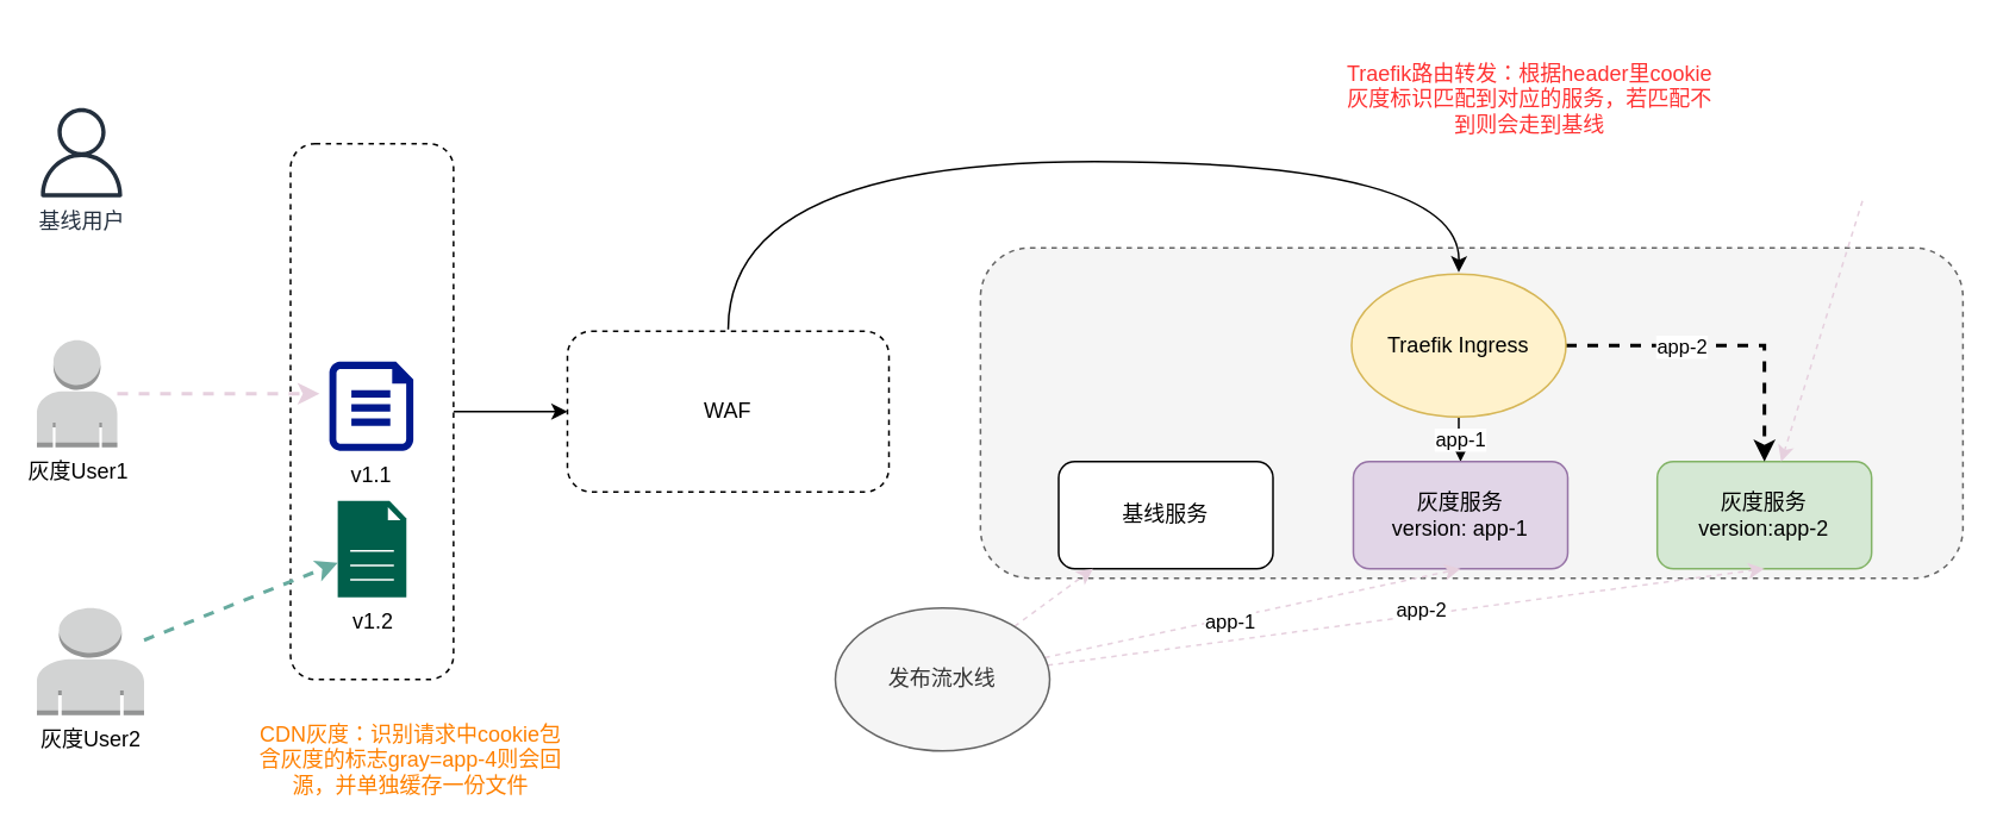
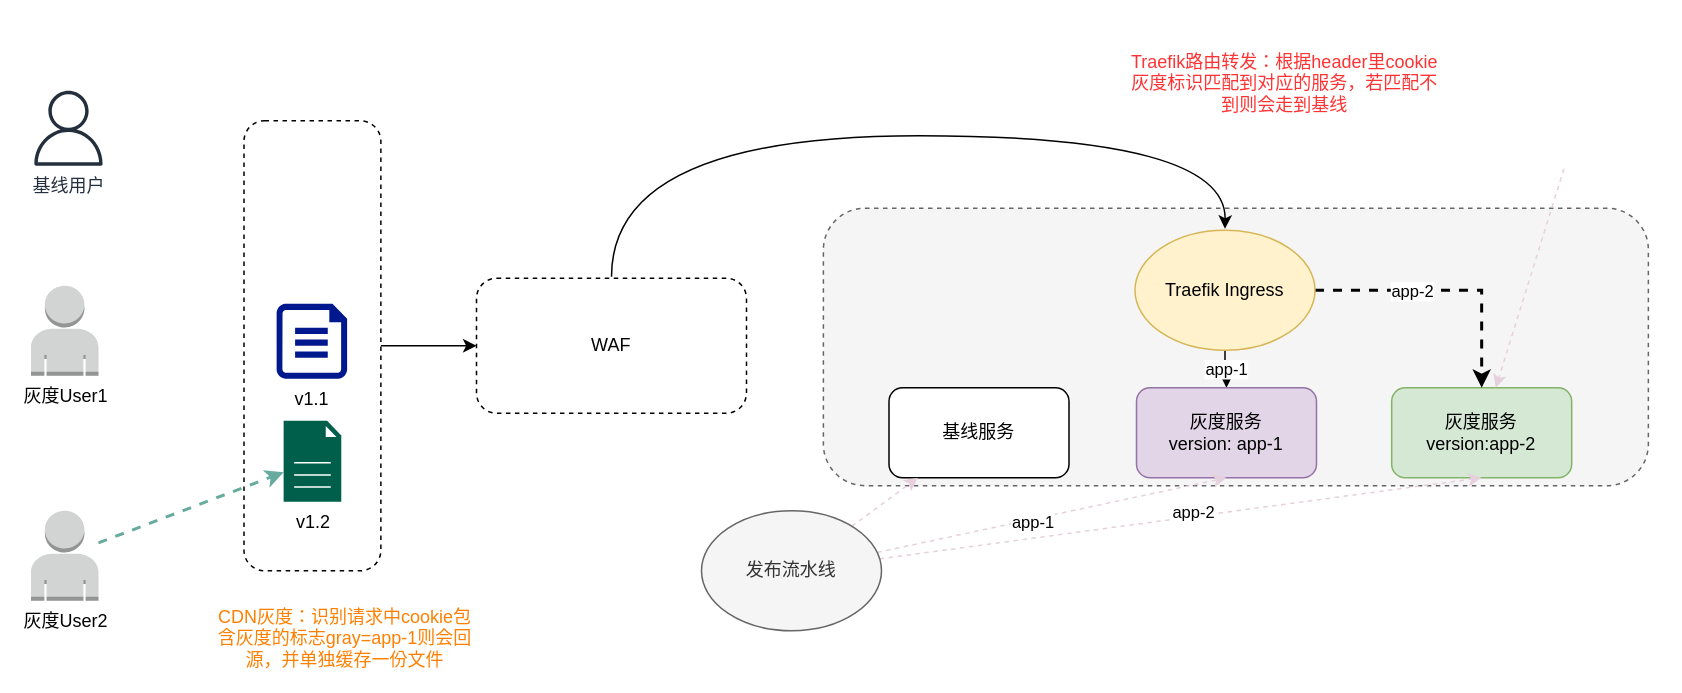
- <mxCell id="5" style="edgeStyle=orthogonalEdgeStyle;rounded=0;orthogonalLoop=1;jettySize=auto;html=1;entryX=-0.117;entryY=0.36;entryDx=0;entryDy=0;entryPerimeter=0;dashed=1;strokeColor=#E6D0DE;strokeWidth=2;" edge="1" parent="1" source="6" target="10"><mxGeometry relative="1" as="geometry"><mxPoint x="182" y="220" as="targetPoint" /></mxGeometry></mxCell>
- <mxCell id="9" value="灰度User2&lt;div&gt;&lt;br&gt;&lt;/div&gt;" style="outlineConnect=0;dashed=0;verticalLabelPosition=bottom;verticalAlign=top;align=center;html=1;shape=mxgraph.aws3.user;fillColor=#D2D3D3;gradientColor=none;" parent="1" vertex="1"><mxGeometry x="20" y="340" width="60" height="60" as="geometry" /></mxCell>
+ <mxCell id="9" value="灰度User2&lt;div&gt;&lt;br&gt;&lt;/div&gt;" style="outlineConnect=0;dashed=0;verticalLabelPosition=bottom;verticalAlign=top;align=center;html=1;shape=mxgraph.aws3.user;fillColor=#D2D3D3;gradientColor=none;" parent="1" vertex="1"><mxGeometry x="20" y="340" width="45" height="60" as="geometry" /></mxCell>
- <mxCell id="14" value="&lt;font color=&quot;#ff8000&quot;&gt;CDN灰度：识别请求中cookie包含灰度的标志gray=app-4则会回源，并单独缓存一份文件&lt;/font&gt;" style="text;html=1;align=center;verticalAlign=middle;whiteSpace=wrap;rounded=0;" vertex="1" parent="1"><mxGeometry x="142" y="410" width="175" height="30" as="geometry" /></mxCell>
+ <mxCell id="14" value="&lt;font color=&quot;#ff8000&quot;&gt;CDN灰度：识别请求中cookie包含灰度的标志gray=app-1则会回源，并单独缓存一份文件&lt;/font&gt;" style="text;html=1;align=center;verticalAlign=middle;whiteSpace=wrap;rounded=0;" vertex="1" parent="1"><mxGeometry x="142" y="410" width="175" height="30" as="geometry" /></mxCell>
